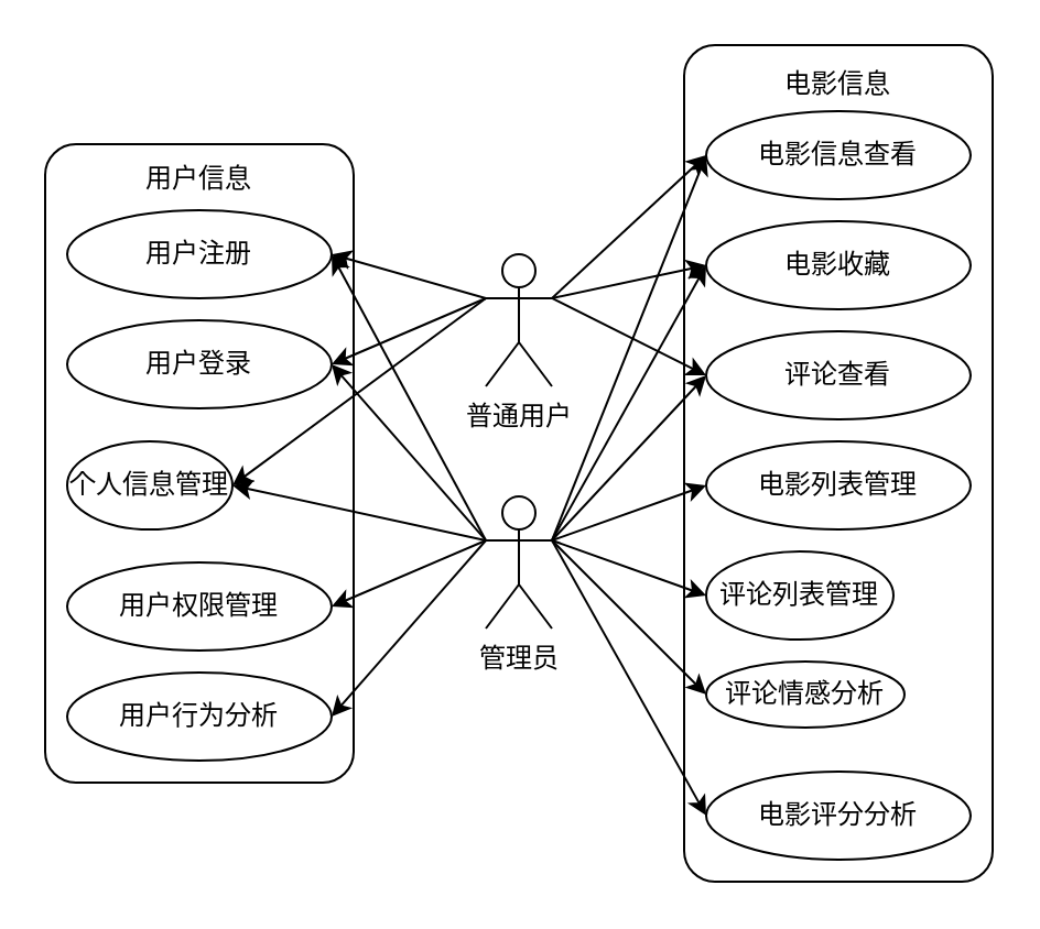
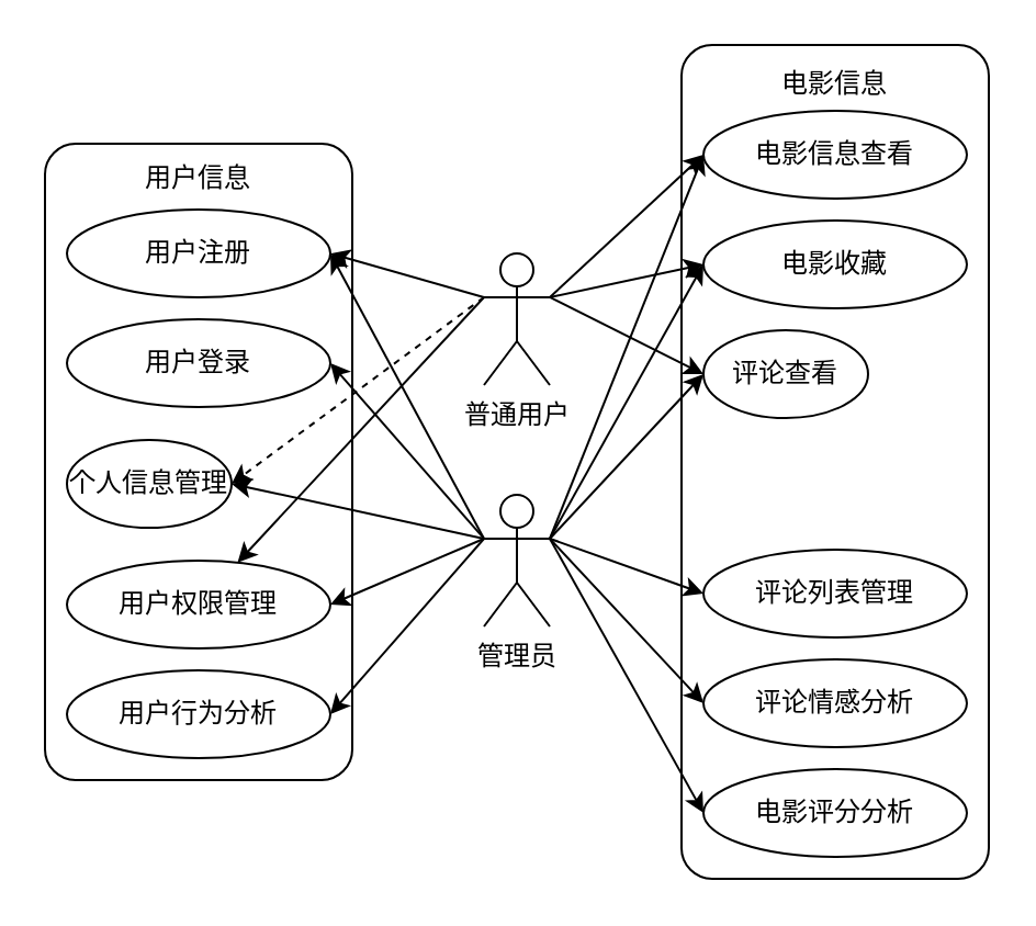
- <mxCell id="19" value="" style="endArrow=classic;html=1;rounded=0;entryX=1;entryY=0.5;entryDx=0;entryDy=0;exitX=0;exitY=0.333;exitDx=0;exitDy=0;exitPerimeter=0;" edge="1" parent="1" source="3" target="10"><mxGeometry width="50" height="50" relative="1" as="geometry"><mxPoint x="210" y="105" as="sourcePoint" /><mxPoint x="190" y="165" as="targetPoint" /></mxGeometry></mxCell>
+ <mxCell id="19" value="" style="endArrow=classic;html=1;rounded=0;exitX=0;exitY=0.333;exitDx=0;exitDy=0;exitPerimeter=0;" edge="1" parent="1" source="3" target="15"><mxGeometry width="50" height="50" relative="1" as="geometry"><mxPoint x="210" y="105" as="sourcePoint" /><mxPoint x="190" y="165" as="targetPoint" /></mxGeometry></mxCell>
- <mxCell id="8" value="评论查看" style="ellipse;whiteSpace=wrap;html=1;" vertex="1" parent="1"><mxGeometry x="320" y="150" width="120" height="40" as="geometry" /></mxCell>
+ <mxCell id="8" value="评论查看" style="ellipse;whiteSpace=wrap;html=1;" vertex="1" parent="1"><mxGeometry x="320" y="150" width="75" height="40" as="geometry" /></mxCell>
- <mxCell id="20" value="" style="endArrow=classic;html=1;rounded=0;entryX=1;entryY=0.5;entryDx=0;entryDy=0;exitX=0;exitY=0.333;exitDx=0;exitDy=0;exitPerimeter=0;" edge="1" parent="1" source="3" target="7"><mxGeometry width="50" height="50" relative="1" as="geometry"><mxPoint x="230" y="75" as="sourcePoint" /><mxPoint x="280" y="25" as="targetPoint" /></mxGeometry></mxCell>
+ <mxCell id="20" value="" style="endArrow=classic;html=1;rounded=0;entryX=1;entryY=0.5;entryDx=0;entryDy=0;exitX=0;exitY=0.333;exitDx=0;exitDy=0;exitPerimeter=0;dashed=1;" edge="1" parent="1" source="3" target="7"><mxGeometry width="50" height="50" relative="1" as="geometry"><mxPoint x="230" y="75" as="sourcePoint" /><mxPoint x="280" y="25" as="targetPoint" /></mxGeometry></mxCell>
- <mxCell id="11" value="电影列表管理" style="ellipse;whiteSpace=wrap;html=1;" vertex="1" parent="1"><mxGeometry x="320" y="200" width="120" height="40" as="geometry" /></mxCell>
- <mxCell id="32" value="" style="endArrow=classic;html=1;rounded=0;entryX=0;entryY=0.5;entryDx=0;entryDy=0;exitX=1;exitY=0.333;exitDx=0;exitDy=0;exitPerimeter=0;" edge="1" parent="1" source="4" target="11"><mxGeometry width="50" height="50" relative="1" as="geometry"><mxPoint x="190" y="435" as="sourcePoint" /><mxPoint x="240" y="385" as="targetPoint" /></mxGeometry></mxCell>
- <mxCell id="12" value="评论列表管理" style="ellipse;whiteSpace=wrap;html=1;" vertex="1" parent="1"><mxGeometry x="320" y="250" width="85" height="40" as="geometry" /></mxCell>
+ <mxCell id="12" value="评论列表管理" style="ellipse;whiteSpace=wrap;html=1;" vertex="1" parent="1"><mxGeometry x="320" y="250" width="120" height="40" as="geometry" /></mxCell>
- <mxCell id="13" value="评论情感分析" style="ellipse;whiteSpace=wrap;html=1;" vertex="1" parent="1"><mxGeometry x="320" y="300" width="90" height="30" as="geometry" /></mxCell>
+ <mxCell id="13" value="评论情感分析" style="ellipse;whiteSpace=wrap;html=1;" vertex="1" parent="1"><mxGeometry x="320" y="300" width="120" height="40" as="geometry" /></mxCell>
